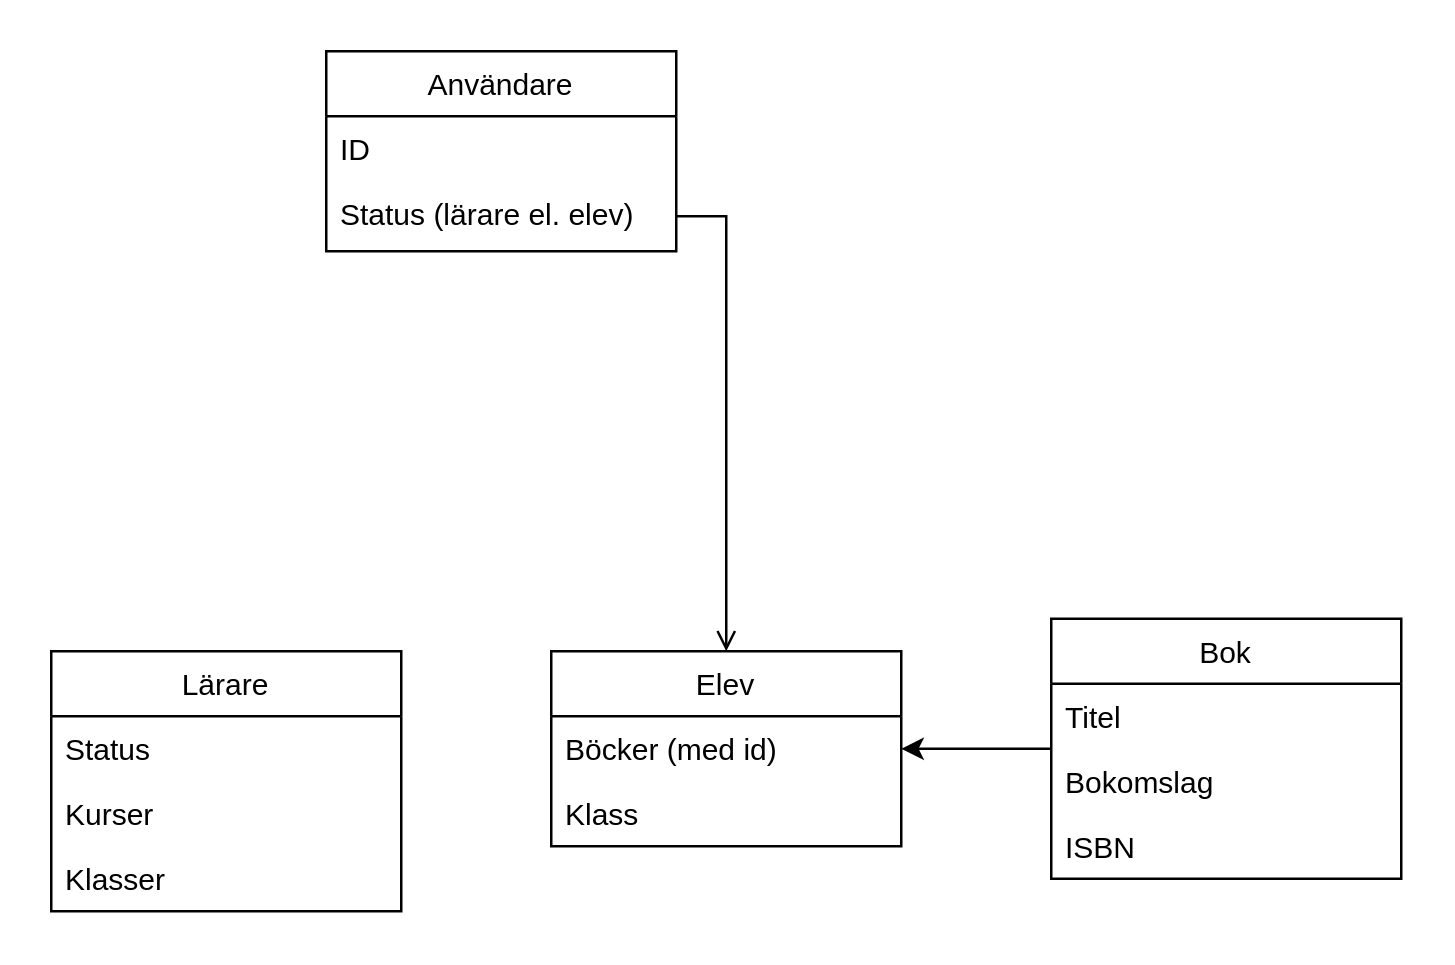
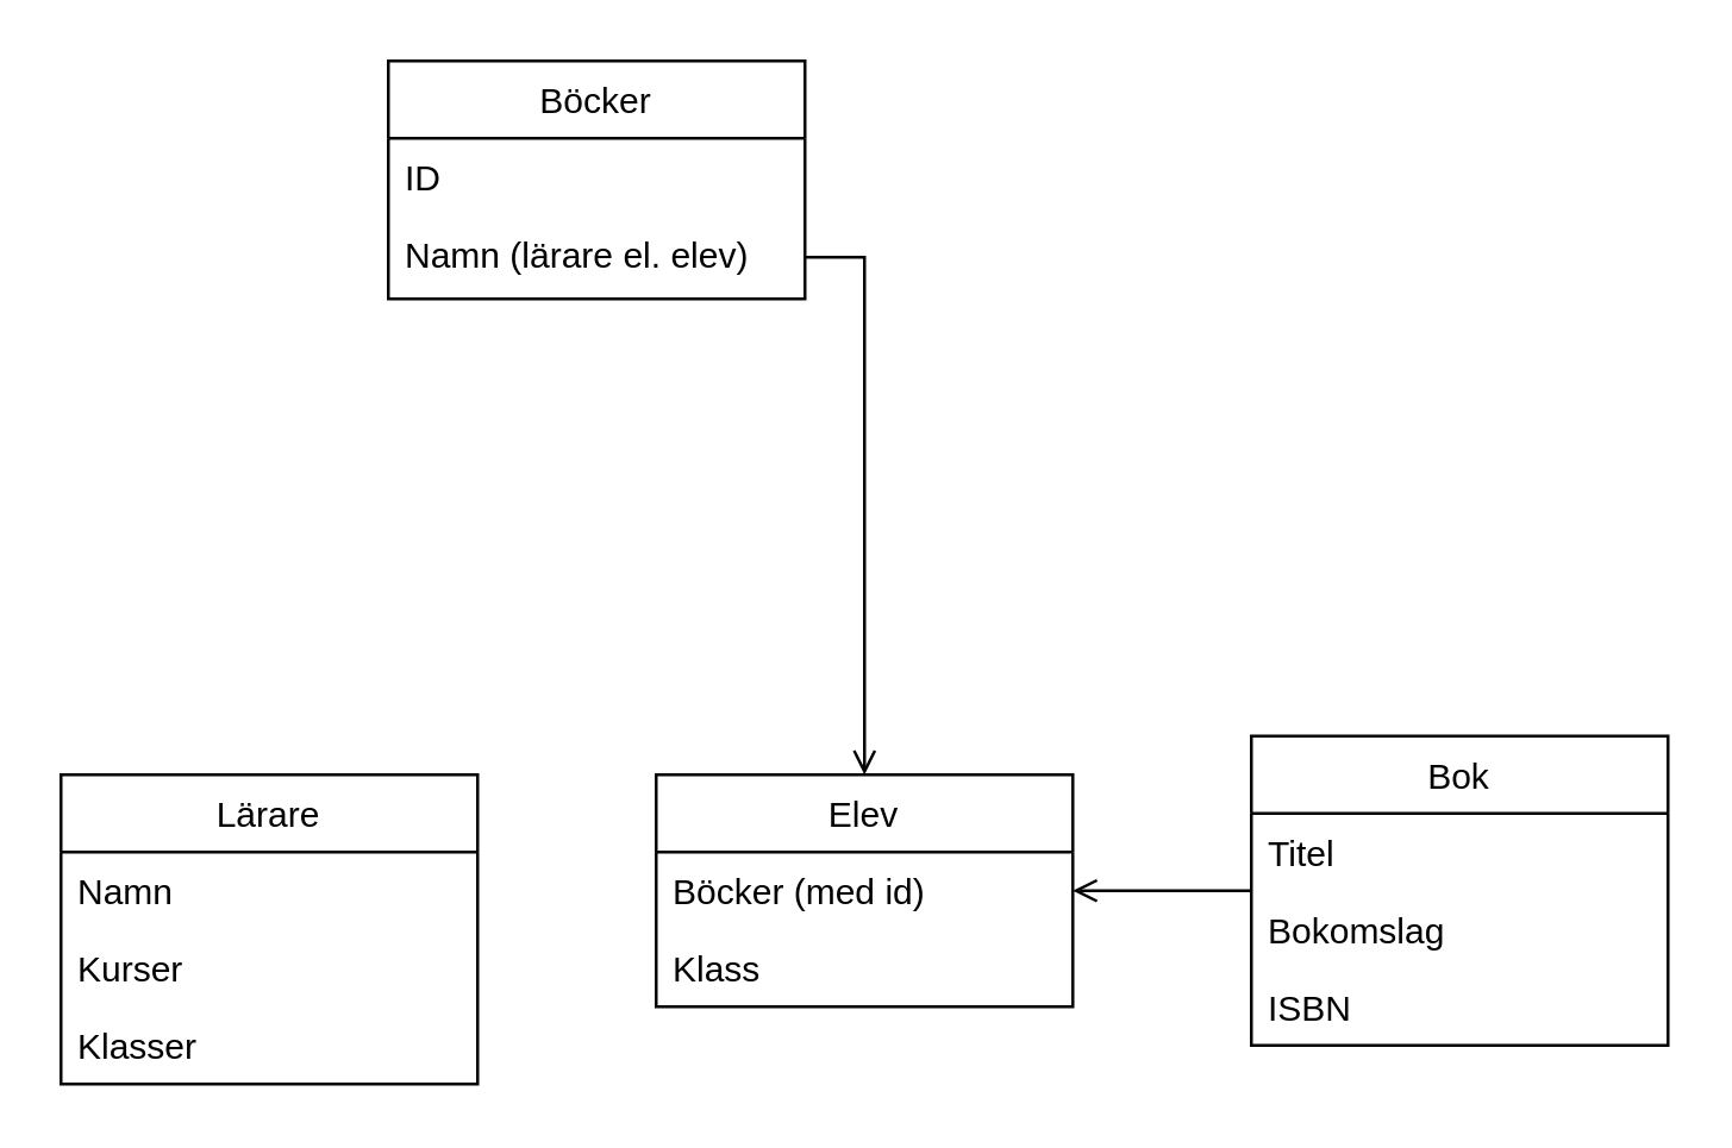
- <mxCell id="14" value="Användare" style="swimlane;fontStyle=0;childLayout=stackLayout;horizontal=1;startSize=26;horizontalStack=0;resizeParent=1;resizeParentMax=0;resizeLast=0;collapsible=1;marginBottom=0;" vertex="1" parent="1"><mxGeometry x="130" y="20" width="140" height="80" as="geometry" /></mxCell>
+ <mxCell id="14" value="Böcker" style="swimlane;fontStyle=0;childLayout=stackLayout;horizontal=1;startSize=26;horizontalStack=0;resizeParent=1;resizeParentMax=0;resizeLast=0;collapsible=1;marginBottom=0;" vertex="1" parent="1"><mxGeometry x="130" y="20" width="140" height="80" as="geometry" /></mxCell>
- <mxCell id="16" value="Status (lärare el. elev)" style="text;strokeColor=none;fillColor=none;align=left;verticalAlign=top;spacingLeft=4;spacingRight=4;overflow=hidden;rotatable=0;points=[[0,0.5],[1,0.5]];portConstraint=eastwest;" vertex="1" parent="14"><mxGeometry y="52" width="140" height="28" as="geometry" /></mxCell>
+ <mxCell id="16" value="Namn (lärare el. elev)" style="text;strokeColor=none;fillColor=none;align=left;verticalAlign=top;spacingLeft=4;spacingRight=4;overflow=hidden;rotatable=0;points=[[0,0.5],[1,0.5]];portConstraint=eastwest;" vertex="1" parent="14"><mxGeometry y="52" width="140" height="28" as="geometry" /></mxCell>
- <mxCell id="6" style="edgeStyle=orthogonalEdgeStyle;rounded=0;orthogonalLoop=1;jettySize=auto;html=1;entryX=1;entryY=0.5;entryDx=0;entryDy=0;" edge="1" parent="1" source="7" target="12"><mxGeometry relative="1" as="geometry" /></mxCell>
+ <mxCell id="6" style="edgeStyle=orthogonalEdgeStyle;rounded=0;orthogonalLoop=1;jettySize=auto;html=1;entryX=1;entryY=0.5;entryDx=0;entryDy=0;endArrow=open;" edge="1" parent="1" source="7" target="12"><mxGeometry relative="1" as="geometry" /></mxCell>
- <mxCell id="3" value="Status" style="text;strokeColor=none;fillColor=none;align=left;verticalAlign=top;spacingLeft=4;spacingRight=4;overflow=hidden;rotatable=0;points=[[0,0.5],[1,0.5]];portConstraint=eastwest;" vertex="1" parent="2"><mxGeometry y="26" width="140" height="26" as="geometry" /></mxCell>
+ <mxCell id="3" value="Namn" style="text;strokeColor=none;fillColor=none;align=left;verticalAlign=top;spacingLeft=4;spacingRight=4;overflow=hidden;rotatable=0;points=[[0,0.5],[1,0.5]];portConstraint=eastwest;" vertex="1" parent="2"><mxGeometry y="26" width="140" height="26" as="geometry" /></mxCell>
